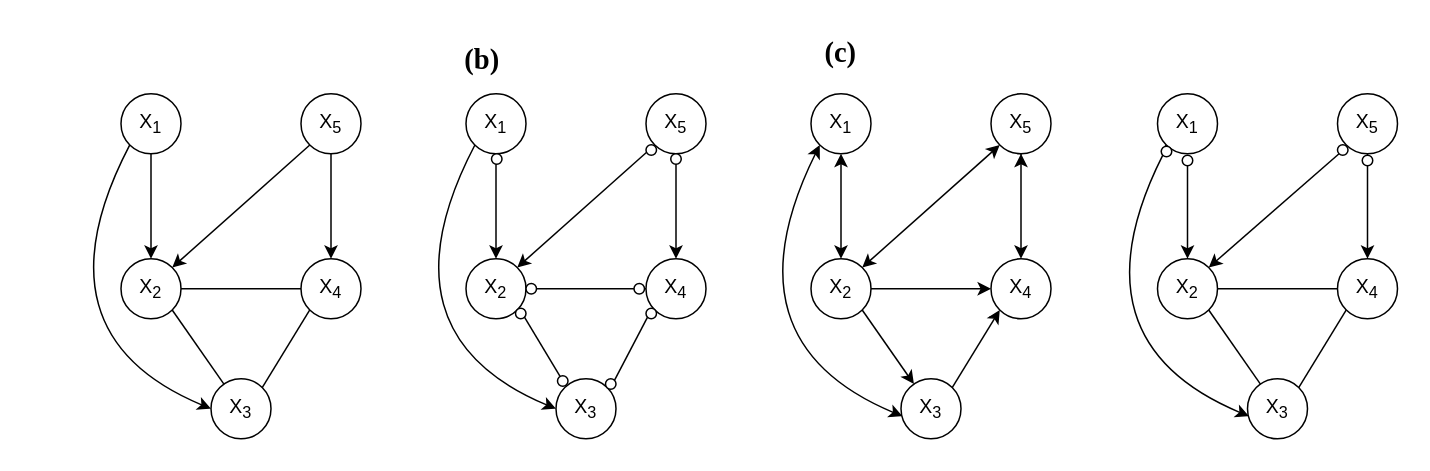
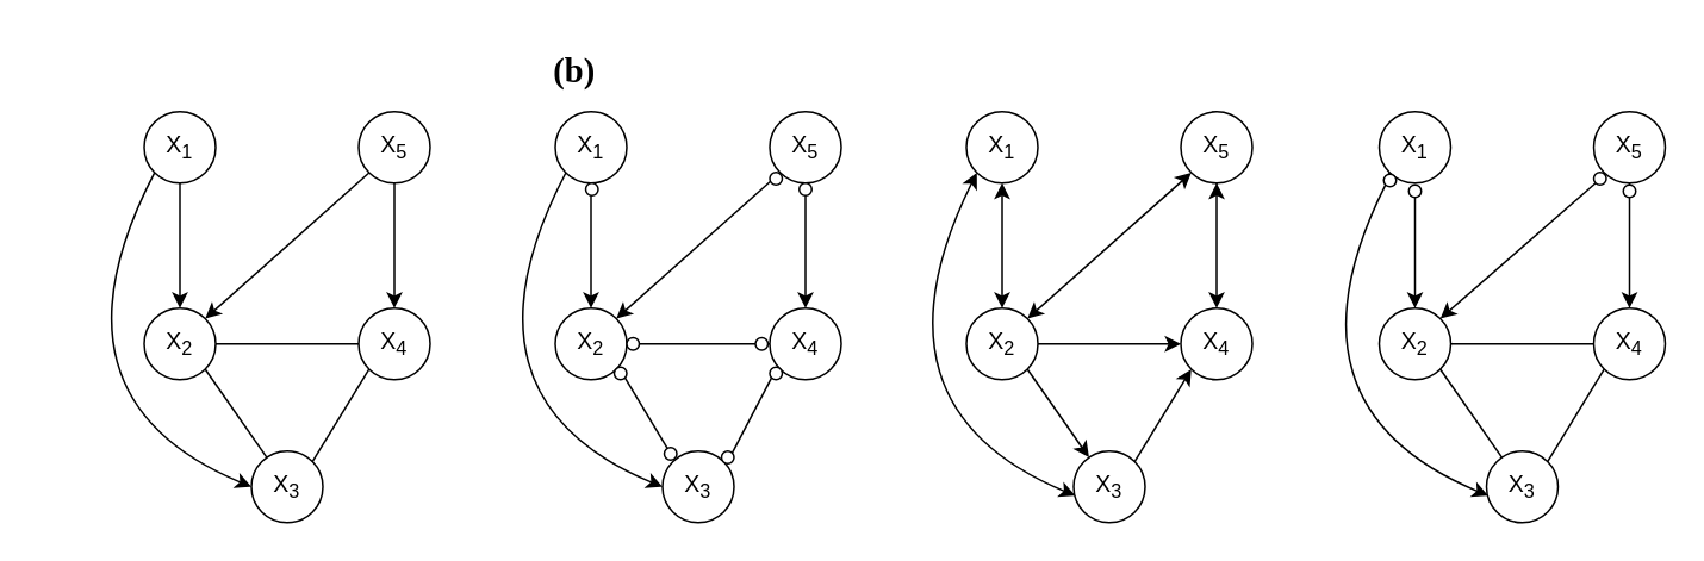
- <mxCell id="56" value="&lt;b&gt;&lt;font face=&quot;Times New Roman&quot; style=&quot;font-size: 19px;&quot;&gt;(c)&lt;/font&gt;&lt;/b&gt;" style="text;html=1;strokeColor=none;fillColor=none;align=center;verticalAlign=middle;whiteSpace=wrap;rounded=0;fontSize=17;" vertex="1" parent="1"><mxGeometry x="530" y="20" width="60" height="30" as="geometry" /></mxCell>
